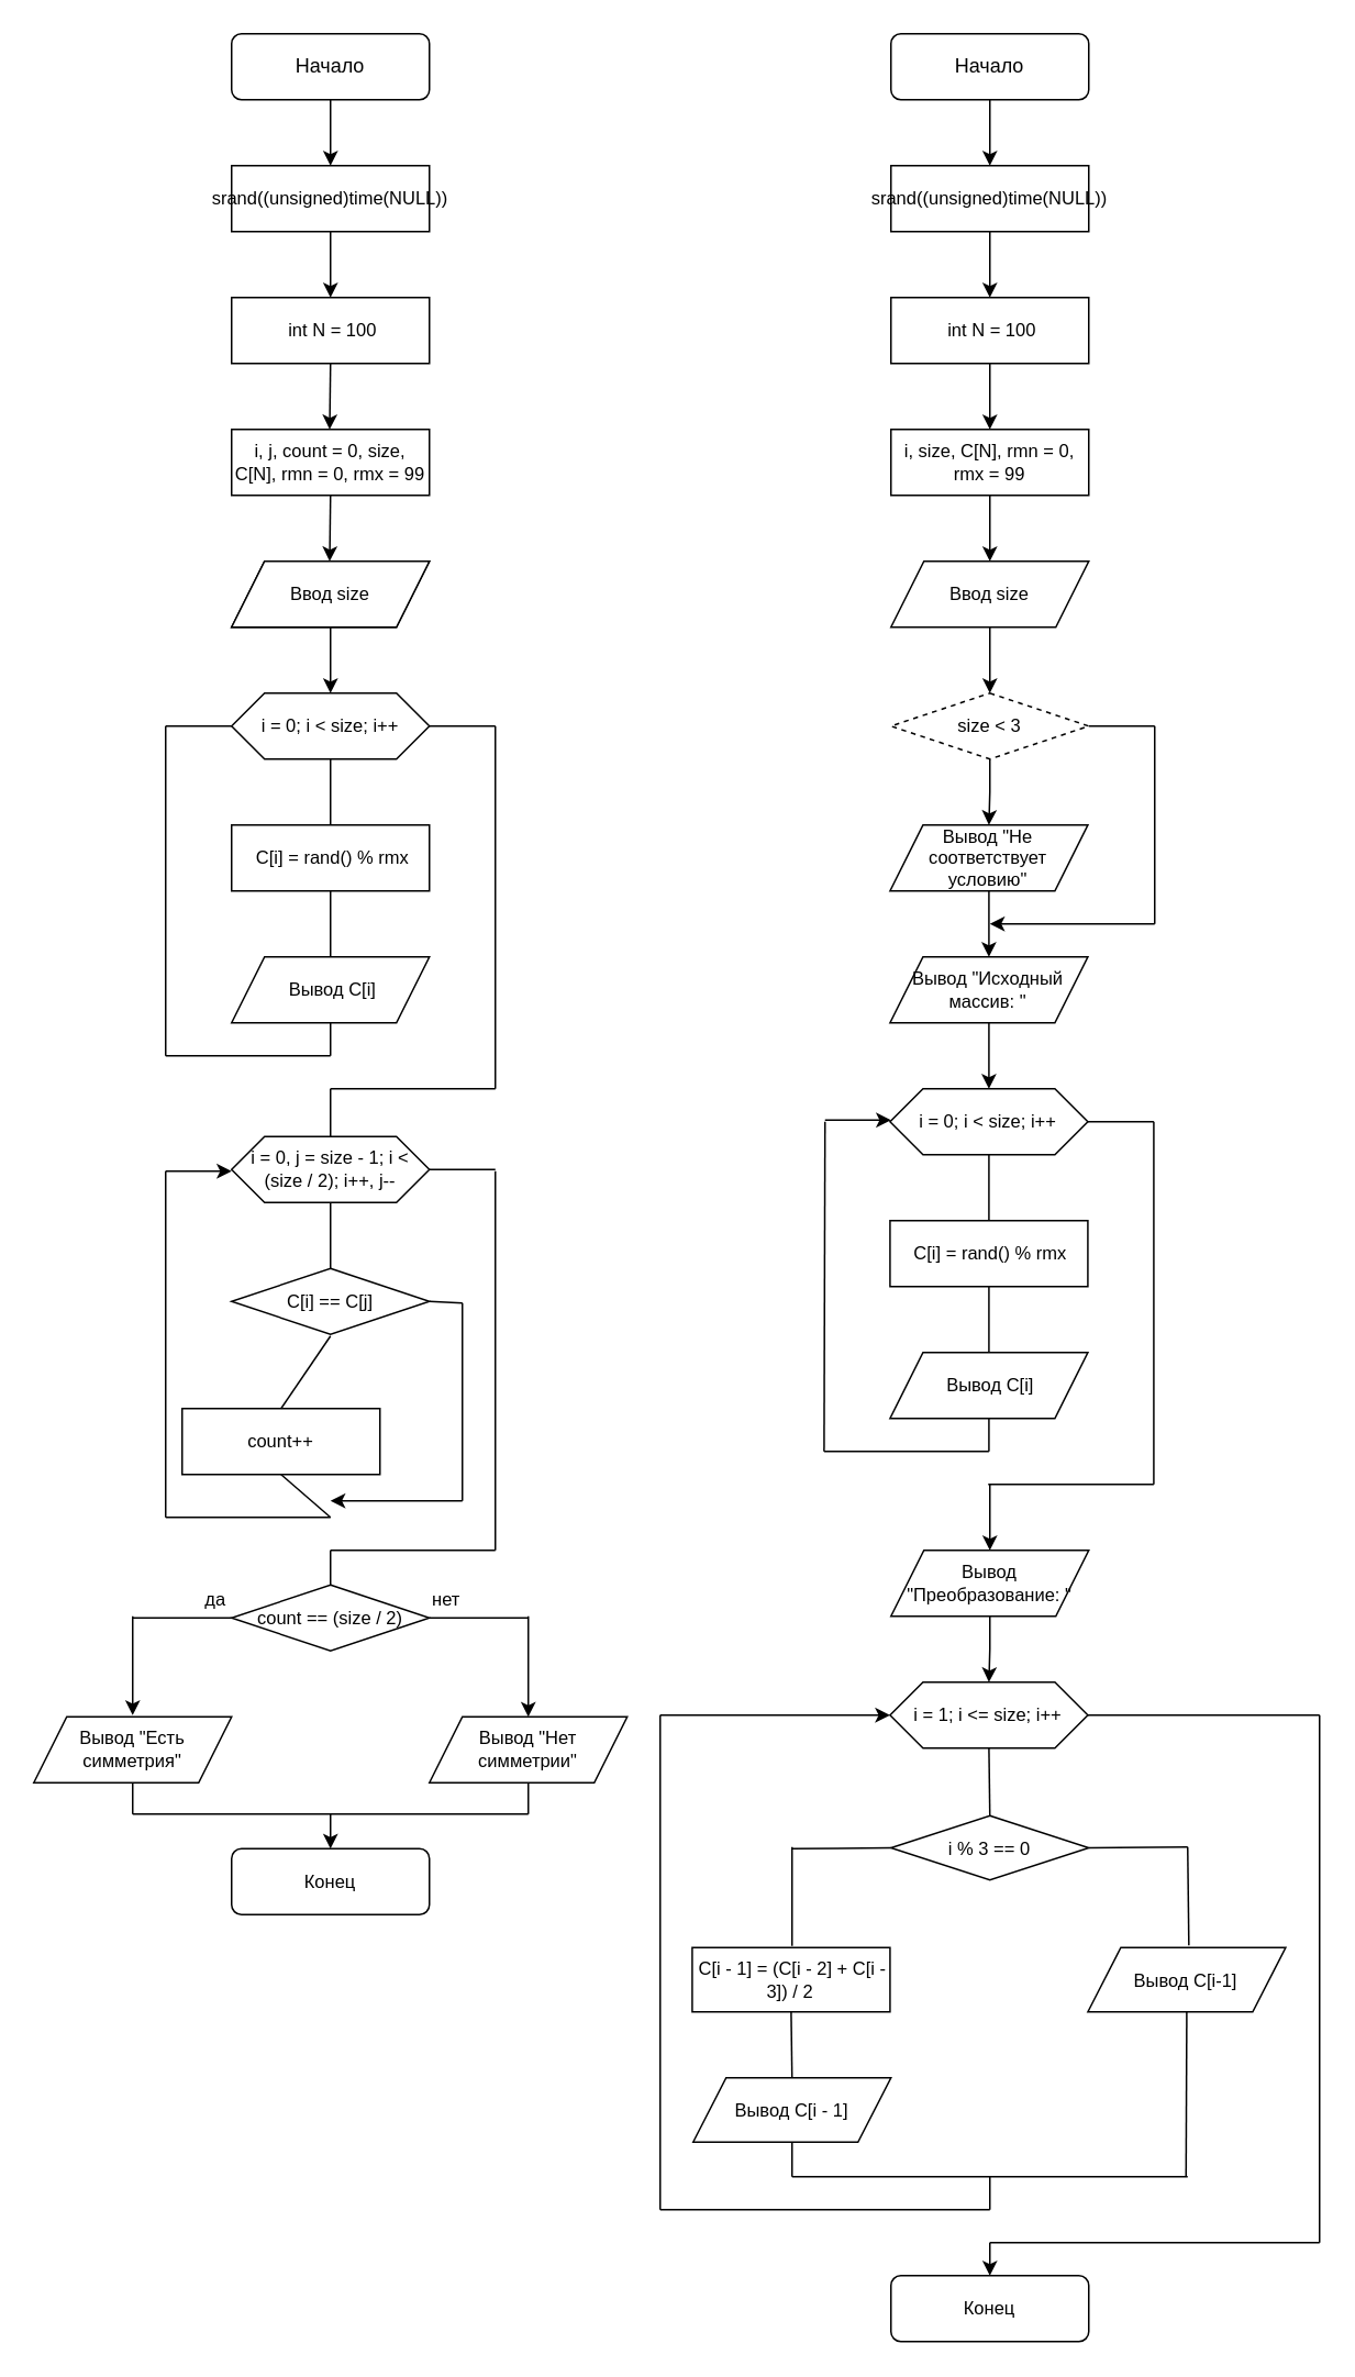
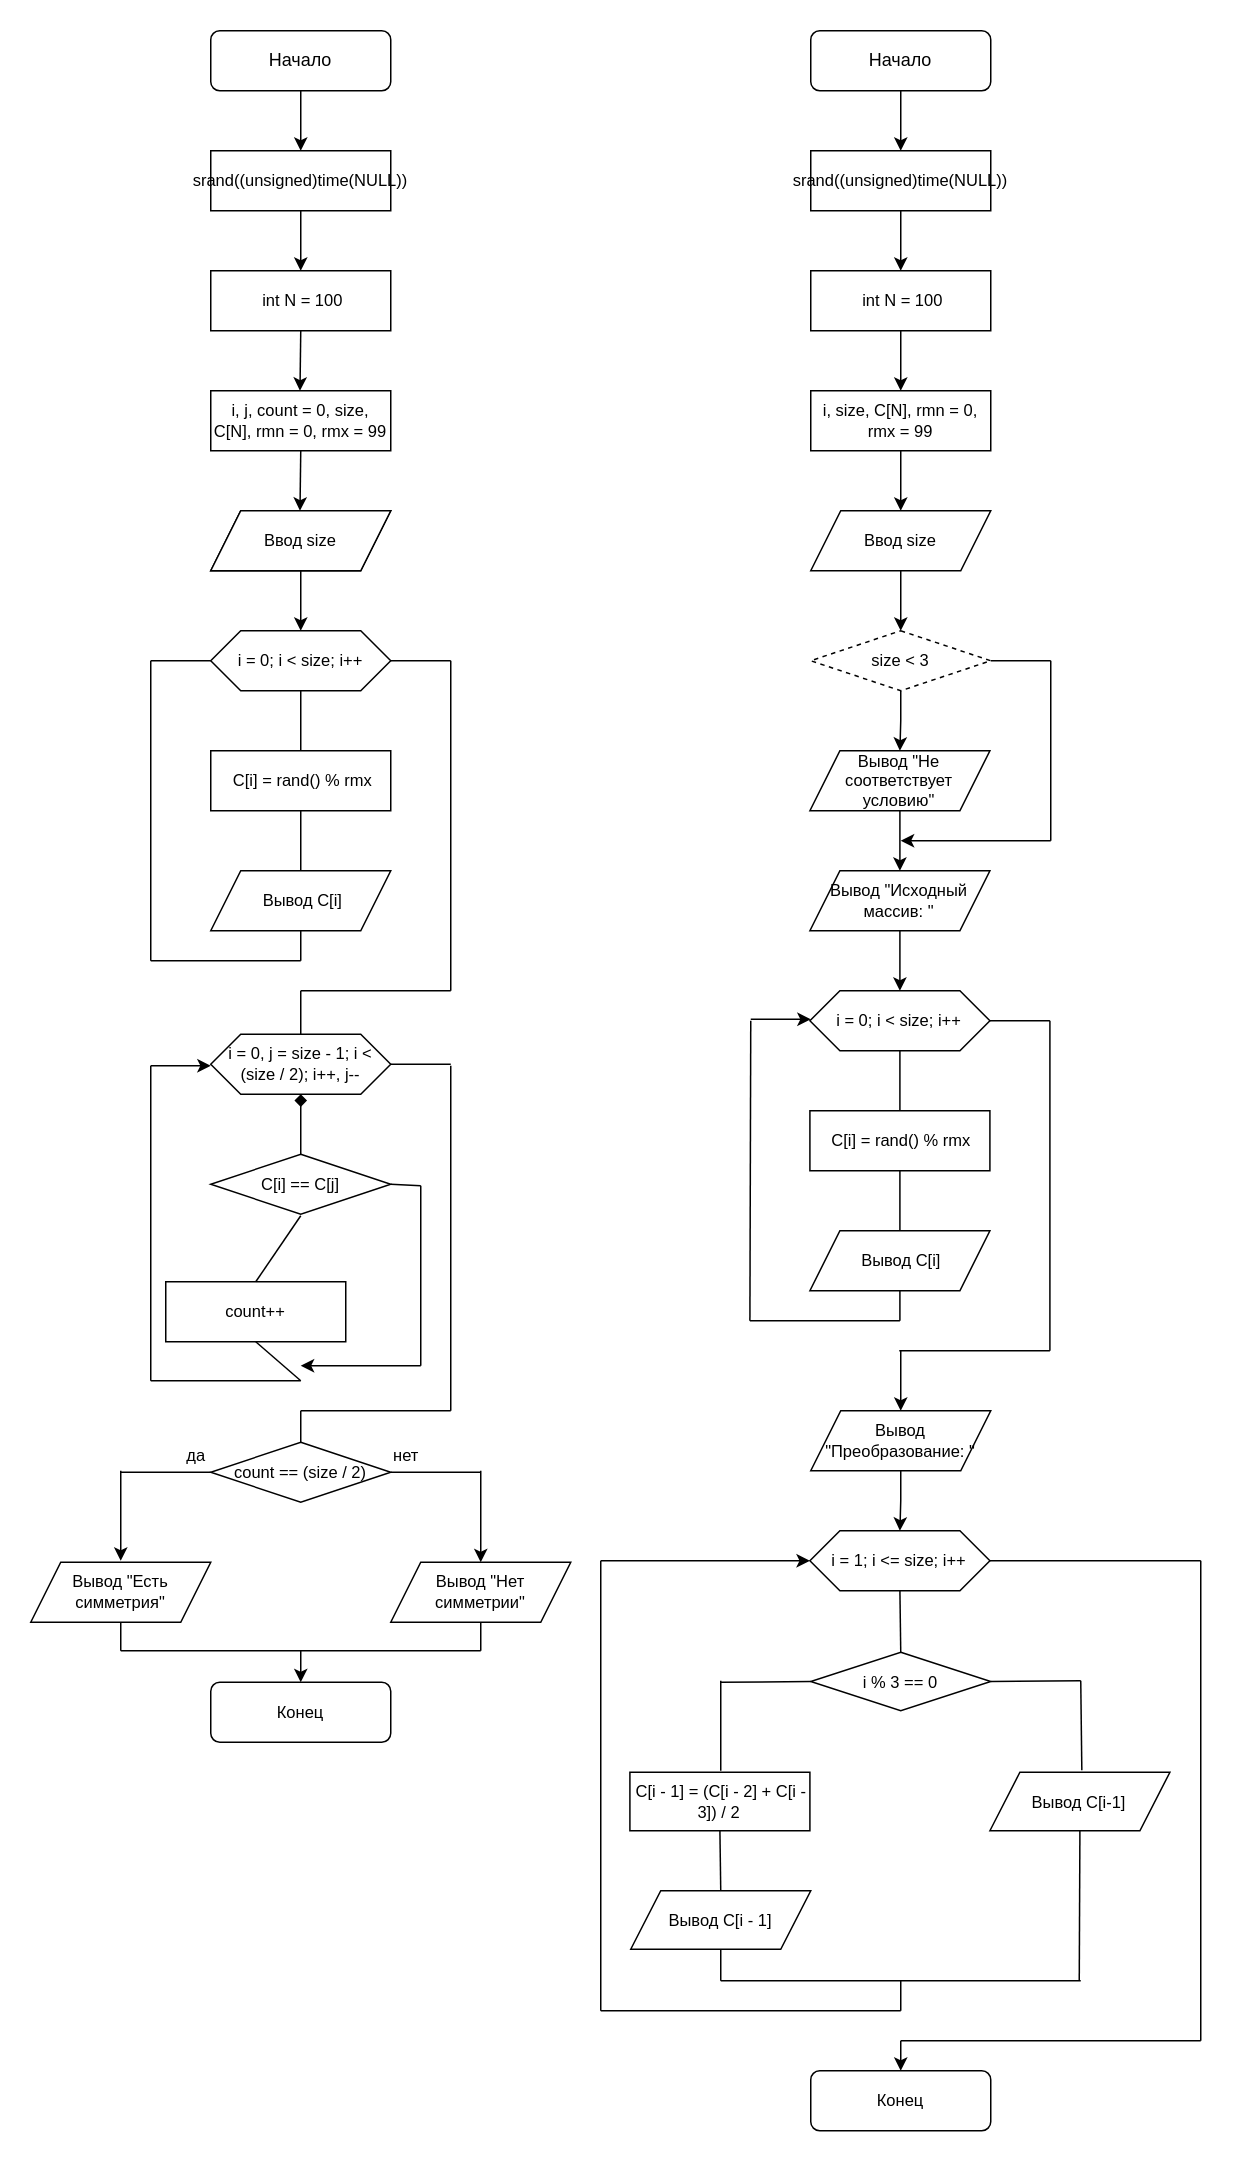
- <mxCell id="32" value="" style="endArrow=none;html=1;rounded=0;fontSize=11;entryX=0.5;entryY=1;entryDx=0;entryDy=0;exitX=0.5;exitY=0;exitDx=0;exitDy=0;" parent="1" source="16" target="15" edge="1"><mxGeometry width="50" height="50" relative="1" as="geometry"><mxPoint x="370" y="1030" as="sourcePoint" /><mxPoint x="420" y="980" as="targetPoint" /></mxGeometry></mxCell>
+ <mxCell id="32" value="" style="endArrow=diamond;html=1;rounded=0;fontSize=11;entryX=0.5;entryY=1;entryDx=0;entryDy=0;exitX=0.5;exitY=0;exitDx=0;exitDy=0;" parent="1" source="16" target="15" edge="1"><mxGeometry width="50" height="50" relative="1" as="geometry"><mxPoint x="370" y="1030" as="sourcePoint" /><mxPoint x="420" y="980" as="targetPoint" /></mxGeometry></mxCell>
